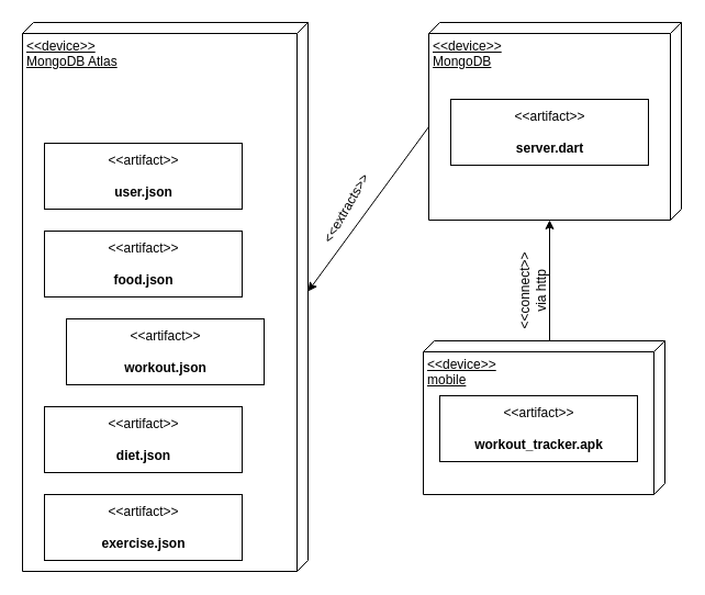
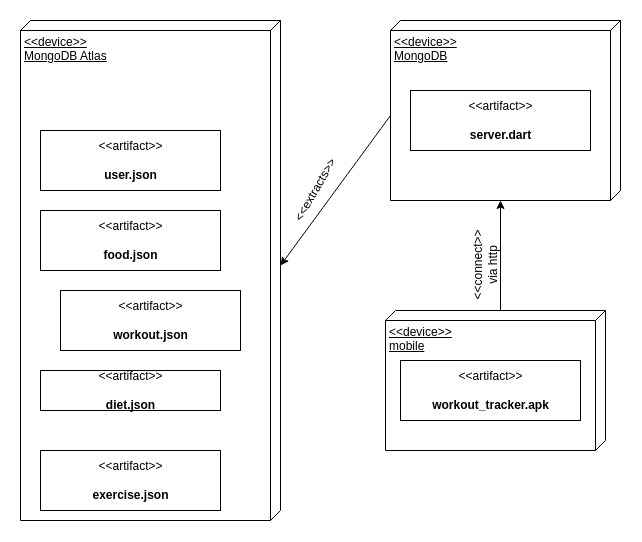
- <mxCell id="6" value="&amp;lt;&amp;lt;artifact&amp;gt;&amp;gt;&lt;br&gt;&lt;br&gt;&lt;b&gt;diet.json&lt;/b&gt;" style="text;html=1;align=center;verticalAlign=middle;dashed=0;fillColor=#ffffff;strokeColor=#000000;" vertex="1" parent="1"><mxGeometry x="40" y="370" width="180" height="60" as="geometry" /></mxCell>
+ <mxCell id="6" value="&amp;lt;&amp;lt;artifact&amp;gt;&amp;gt;&lt;br&gt;&lt;br&gt;&lt;b&gt;diet.json&lt;/b&gt;" style="text;html=1;align=center;verticalAlign=middle;dashed=0;fillColor=#ffffff;strokeColor=#000000;" vertex="1" parent="1"><mxGeometry x="40" y="370" width="180" height="40" as="geometry" /></mxCell>
